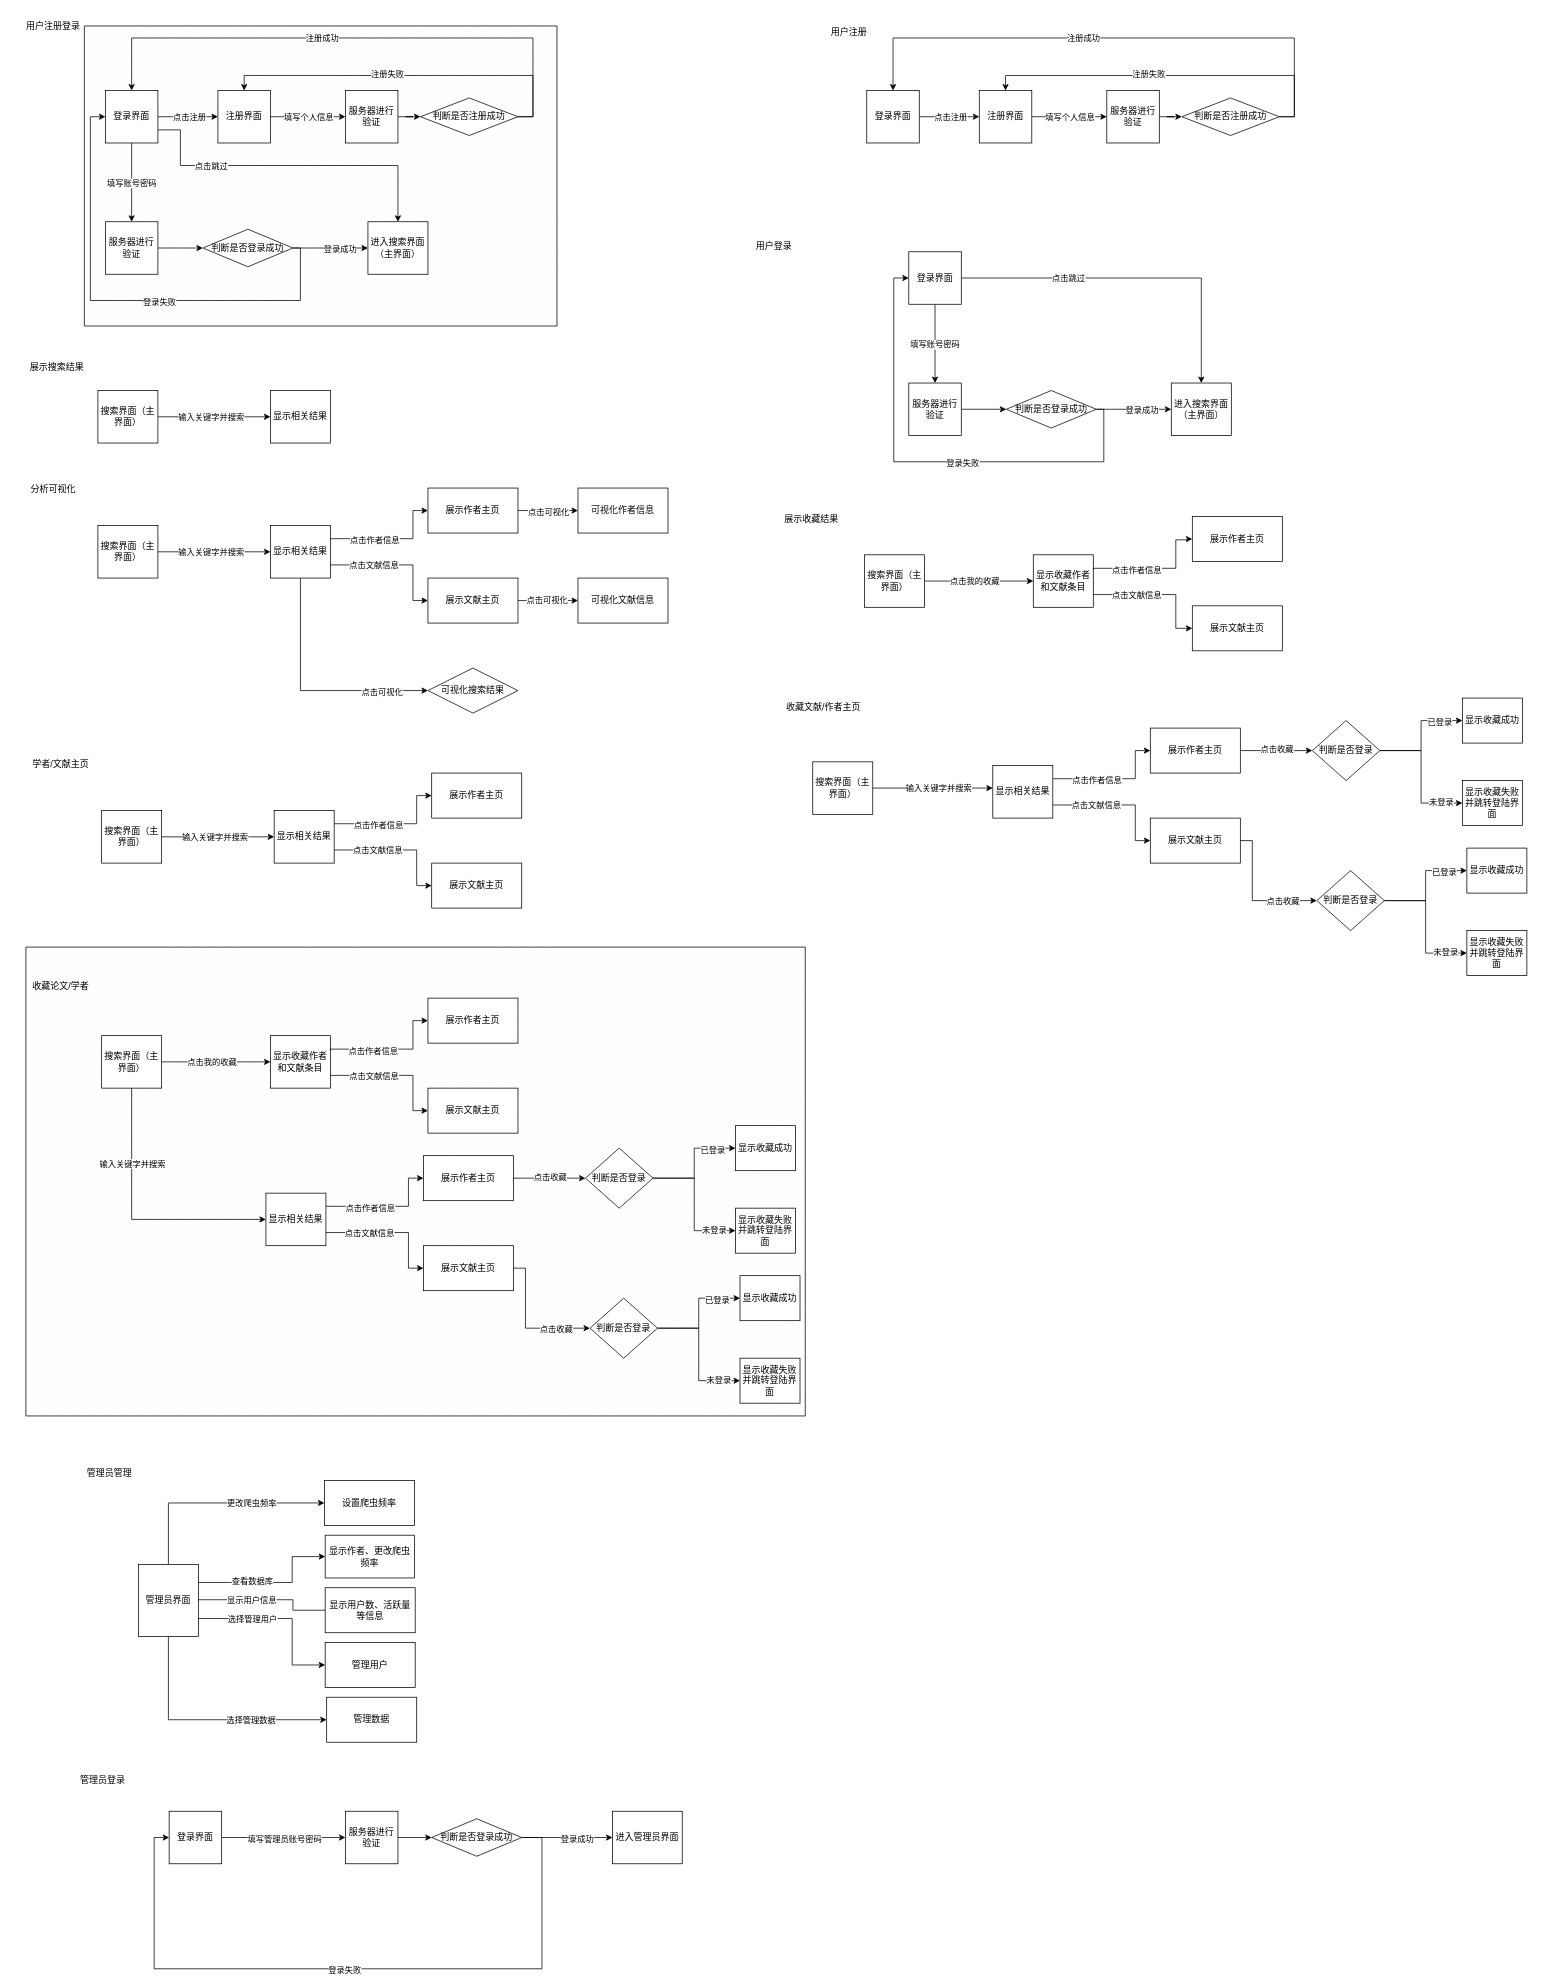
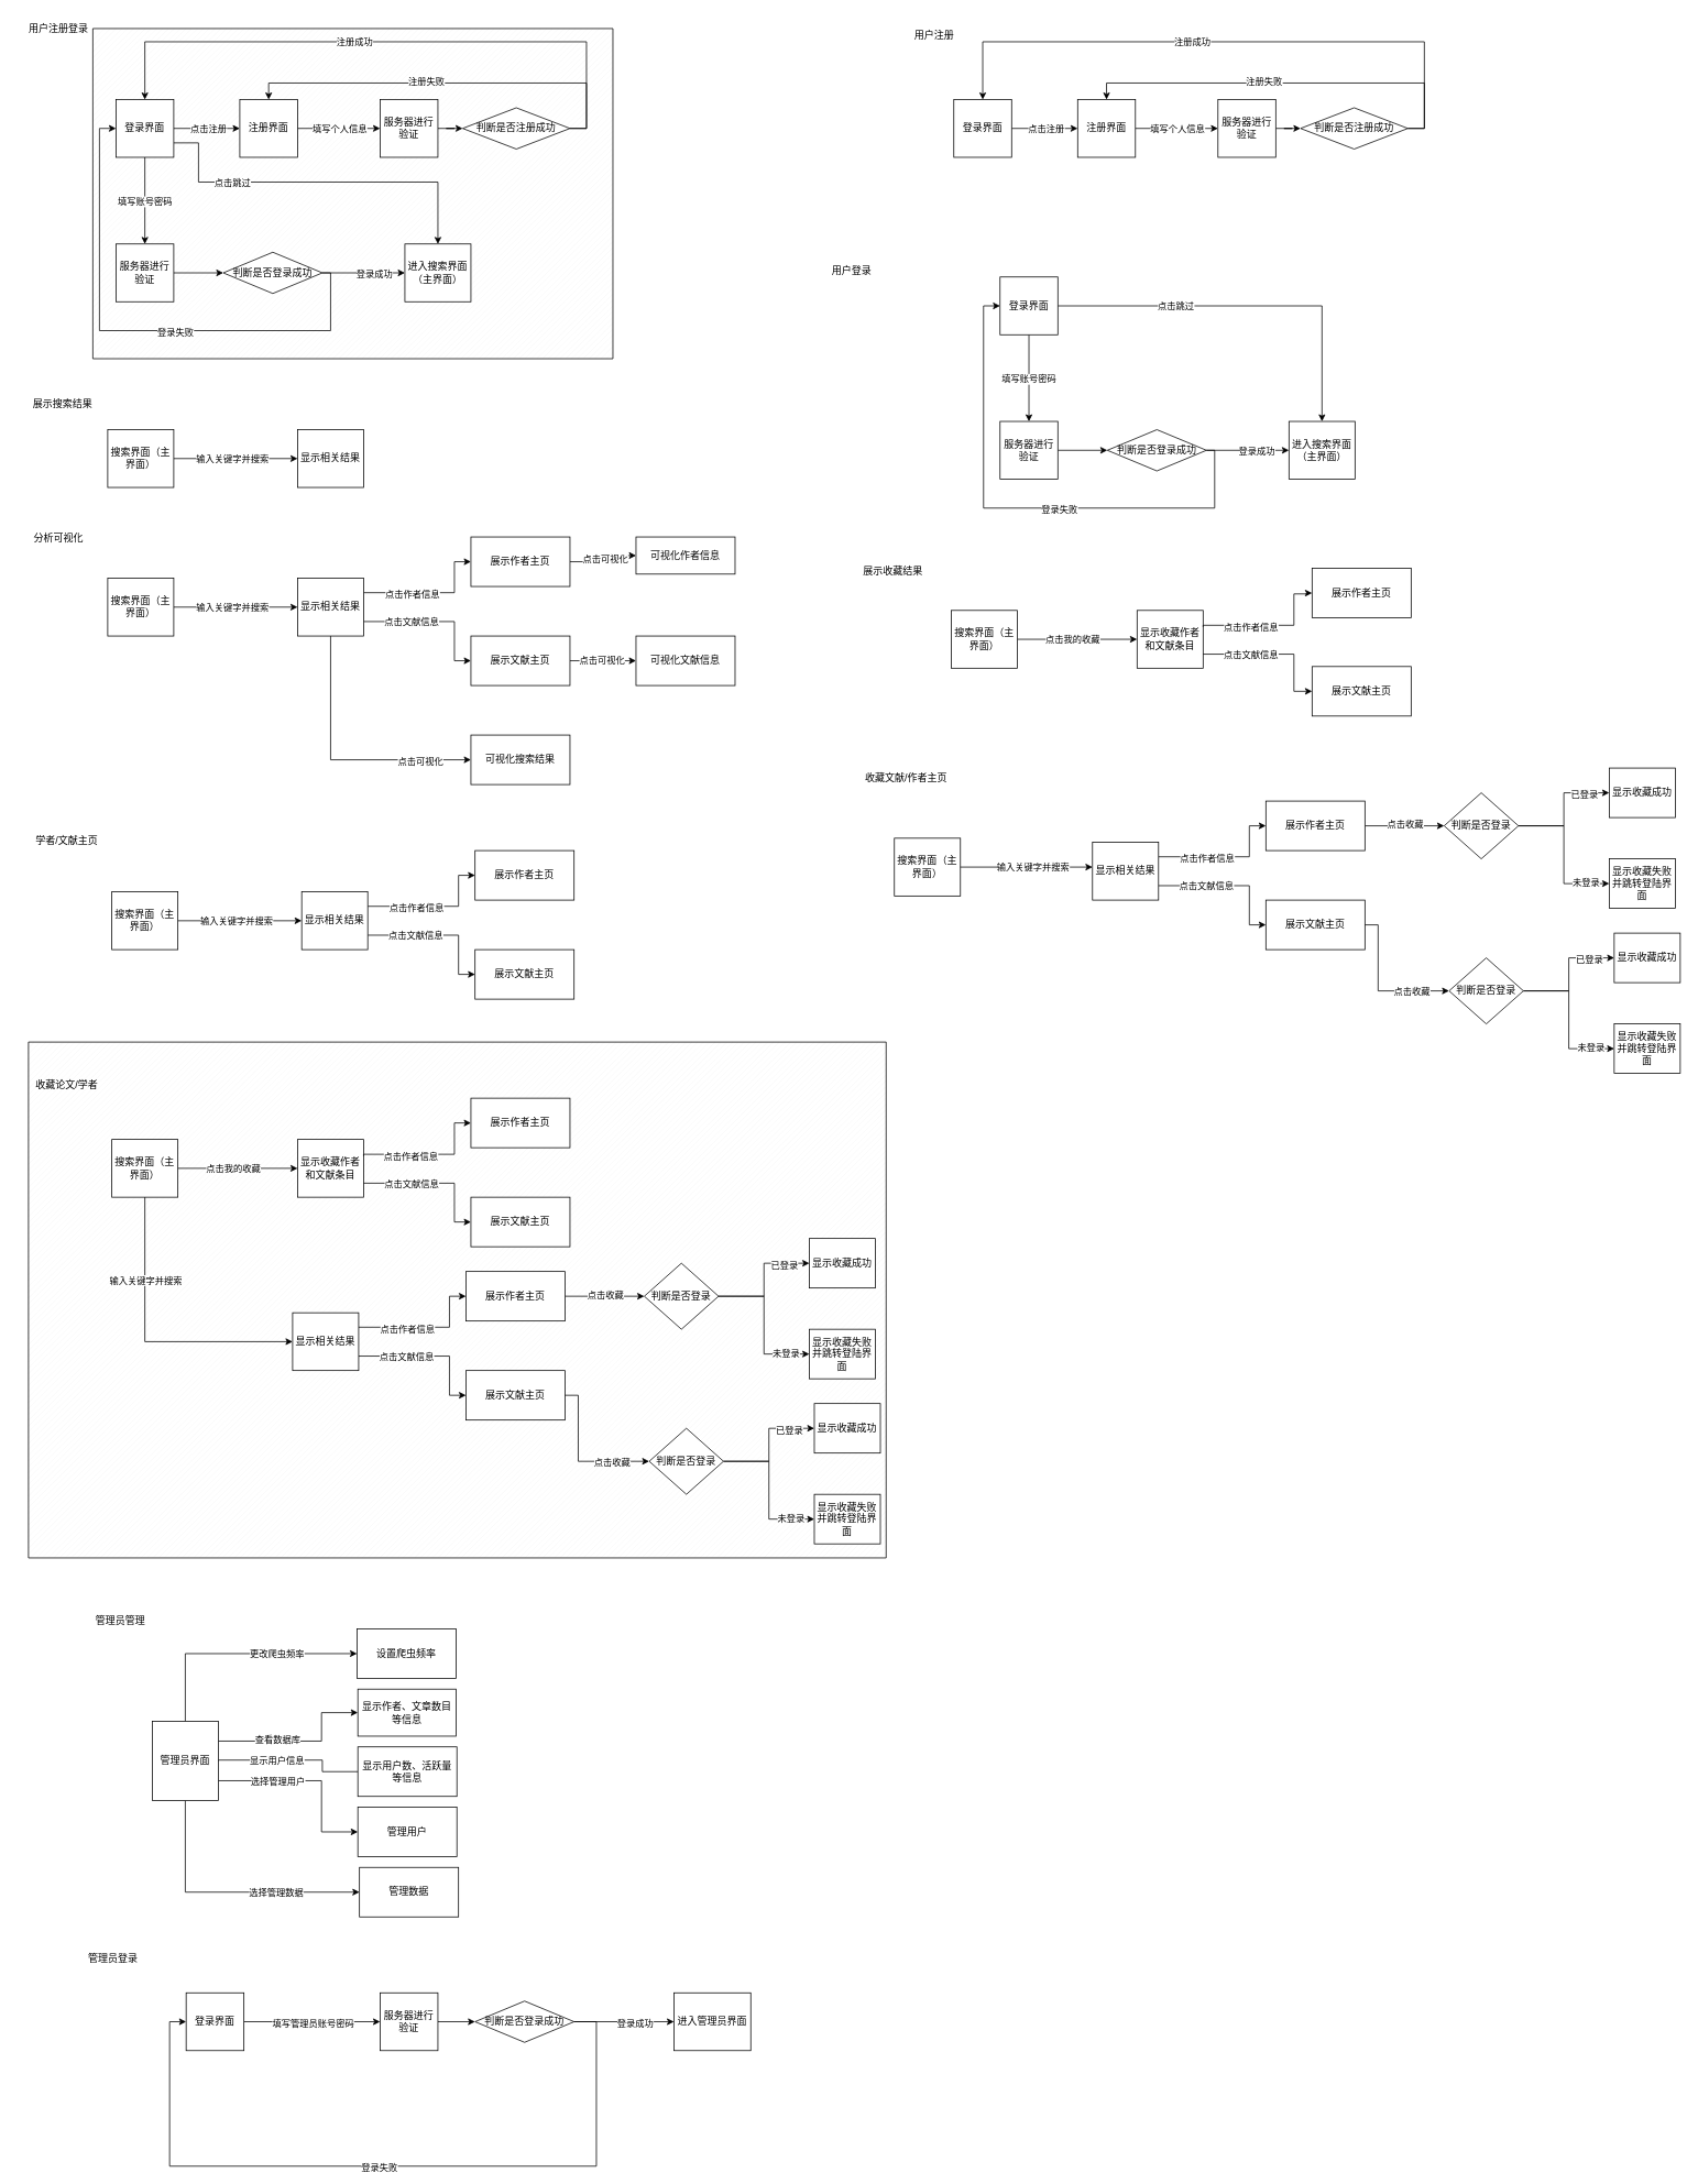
- <mxCell id="52" value="可视化作者信息" style="rounded=0;whiteSpace=wrap;html=1;" parent="1" vertex="1"><mxGeometry x="770" y="650" width="120" height="60" as="geometry" /></mxCell>
+ <mxCell id="52" value="可视化作者信息" style="rounded=0;whiteSpace=wrap;html=1;" parent="1" vertex="1"><mxGeometry x="770" y="650" width="120" height="45" as="geometry" /></mxCell>
- <mxCell id="54" value="可视化搜索结果" style="rhombus;whiteSpace=wrap;html=1;" parent="1" vertex="1"><mxGeometry x="570" y="890" width="120" height="60" as="geometry" /></mxCell>
+ <mxCell id="54" value="可视化搜索结果" style="rounded=0;whiteSpace=wrap;html=1;" parent="1" vertex="1"><mxGeometry x="570" y="890" width="120" height="60" as="geometry" /></mxCell>
- <mxCell id="116" value="显示作者、更改爬虫频率" style="rounded=0;whiteSpace=wrap;html=1;" parent="1" vertex="1"><mxGeometry x="433" y="2046" width="119" height="57" as="geometry" /></mxCell>
+ <mxCell id="116" value="显示作者、文章数目等信息" style="rounded=0;whiteSpace=wrap;html=1;" parent="1" vertex="1"><mxGeometry x="433" y="2046" width="119" height="57" as="geometry" /></mxCell>
